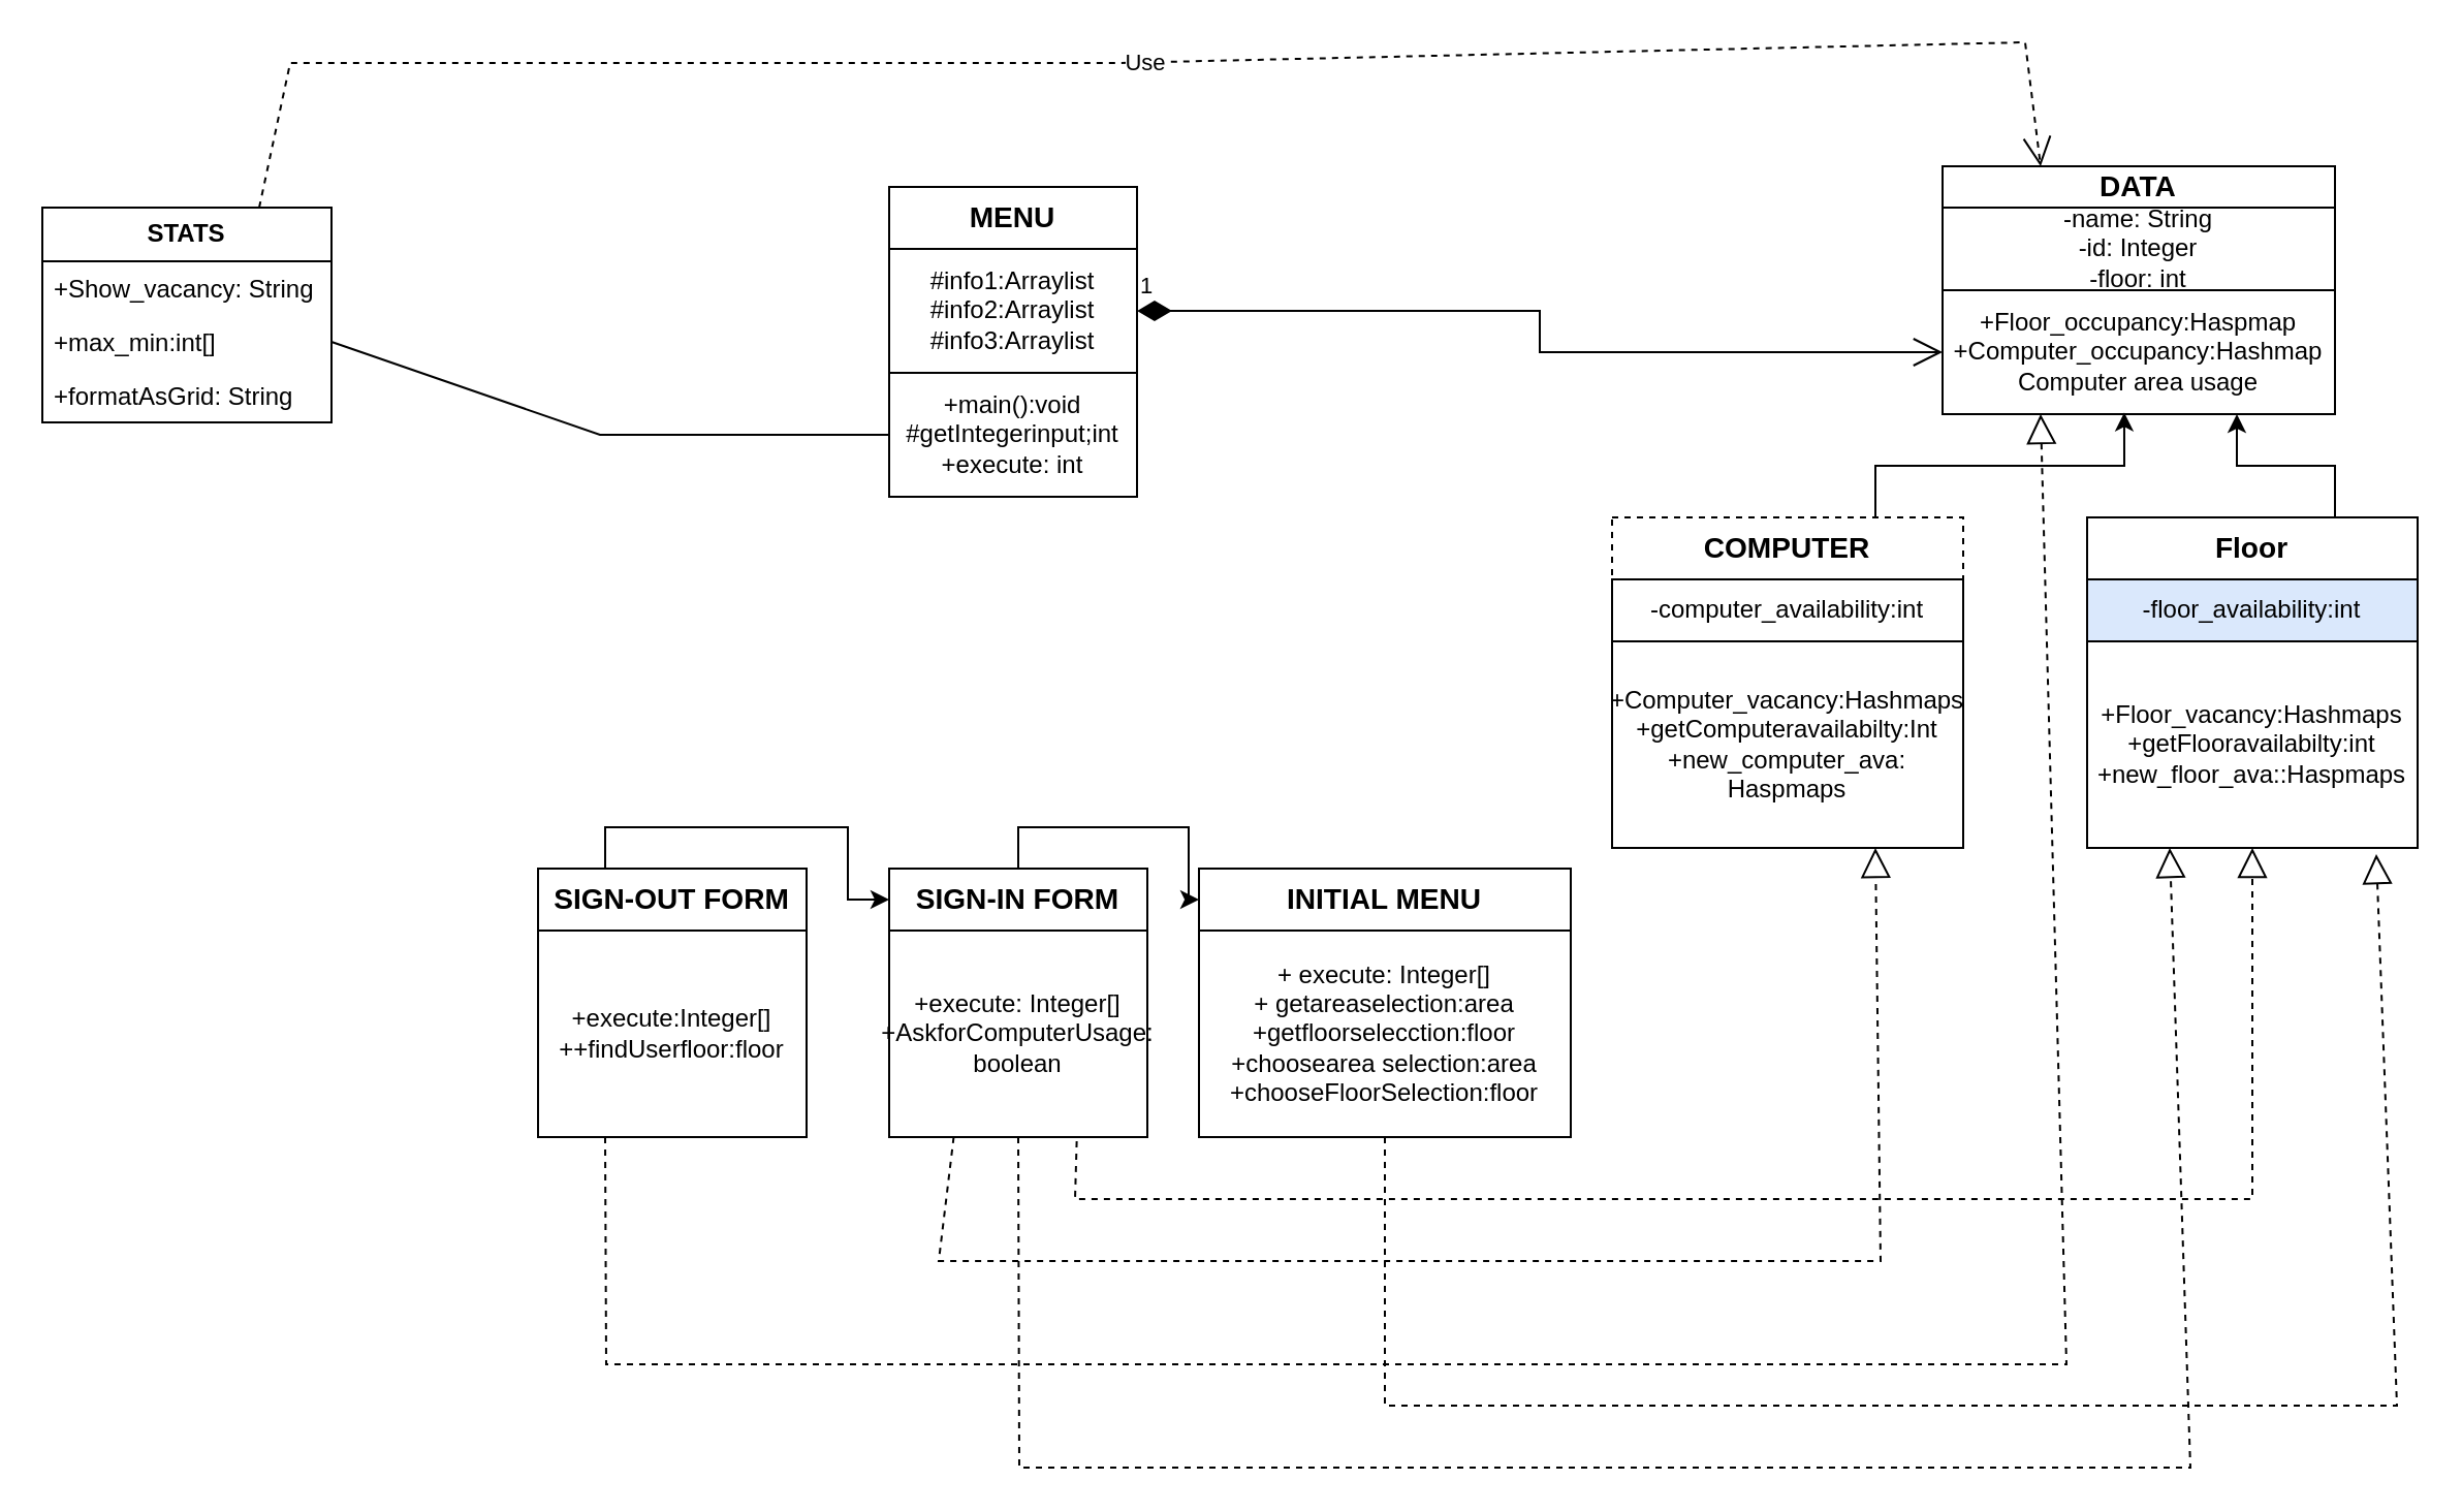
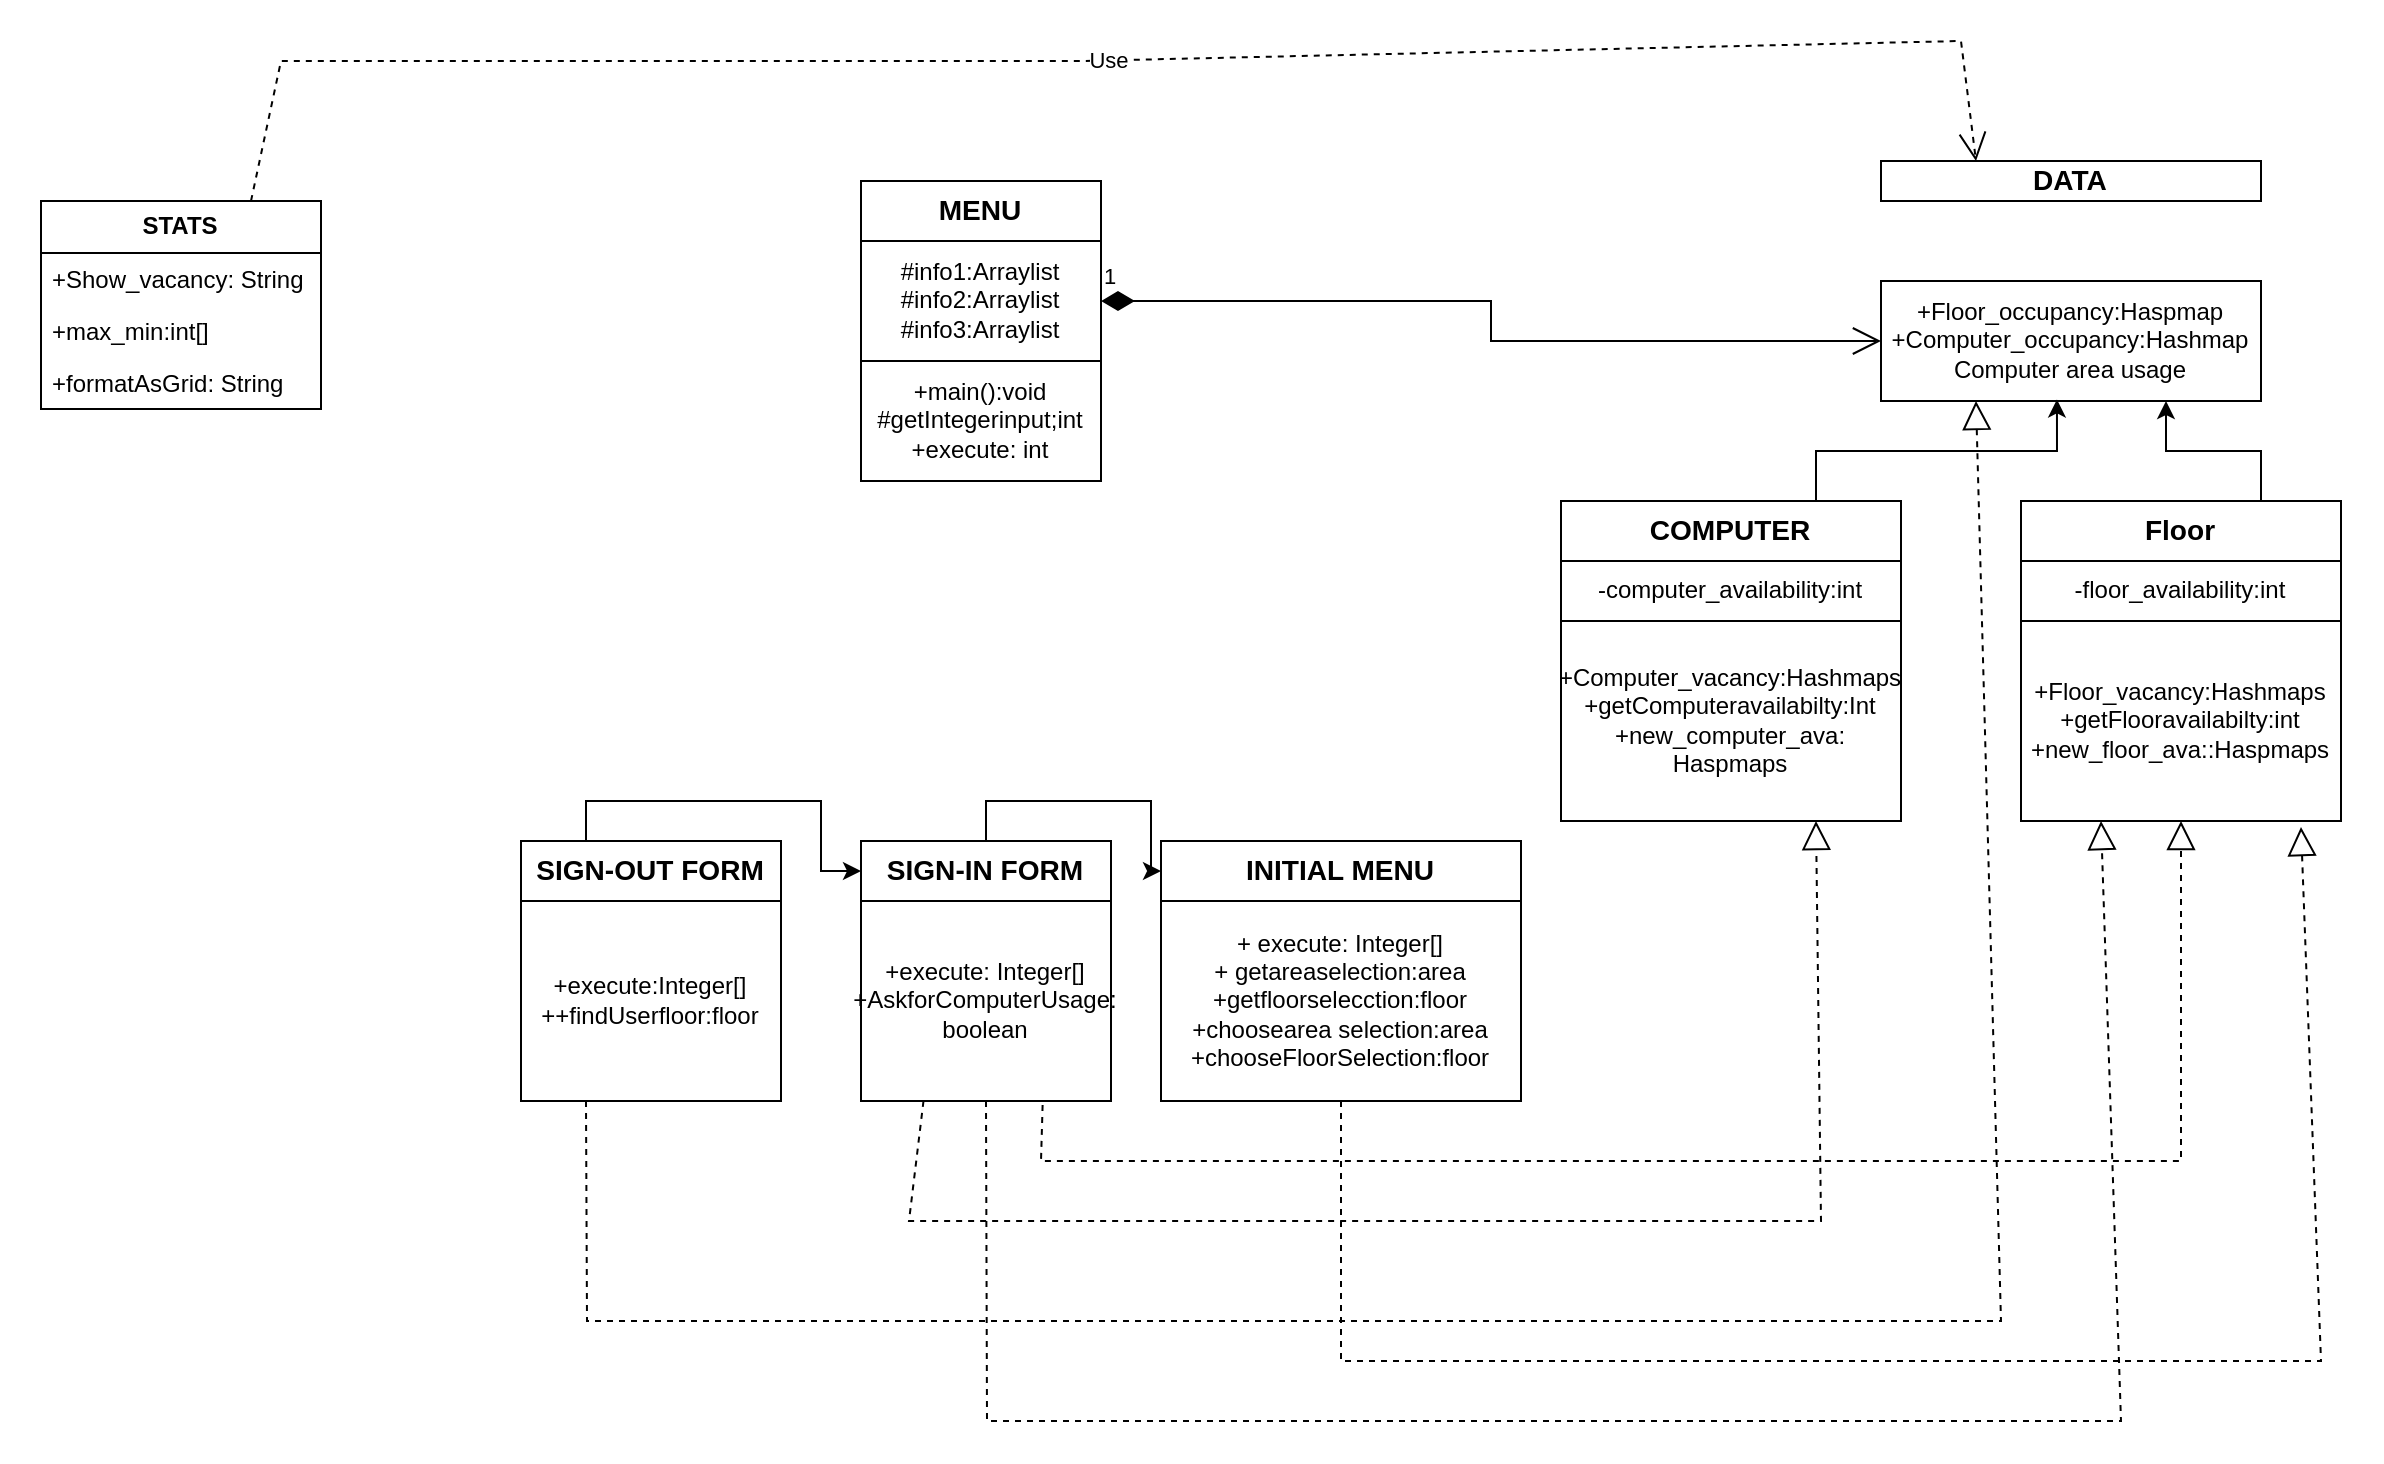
- <mxCell id="18" value="-name: String&lt;div&gt;-id: Integer&lt;/div&gt;&lt;div&gt;-floor: int&lt;/div&gt;" style="rounded=0;whiteSpace=wrap;html=1;" vertex="1" parent="1"><mxGeometry x="940" y="100" width="190" height="40" as="geometry" /></mxCell>
- <mxCell id="26" value="" style="endArrow=none;html=1;rounded=0;exitX=1;exitY=0.5;exitDx=0;exitDy=0;entryX=0;entryY=0.5;entryDx=0;entryDy=0;" edge="1" parent="1" source="24" target="2"><mxGeometry width="50" height="50" relative="1" as="geometry"><mxPoint x="490" y="230" as="sourcePoint" /><mxPoint x="540" y="180" as="targetPoint" /><Array as="points"><mxPoint x="290" y="210" /></Array></mxGeometry></mxCell>
- <mxCell id="11" value="&lt;h3&gt;COMPUTER&lt;/h3&gt;" style="html=1;whiteSpace=wrap;dashed=1;" parent="1" vertex="1"><mxGeometry x="780" y="250" width="170" height="30" as="geometry" /></mxCell>
+ <mxCell id="11" value="&lt;h3&gt;COMPUTER&lt;/h3&gt;" style="html=1;whiteSpace=wrap;" parent="1" vertex="1"><mxGeometry x="780" y="250" width="170" height="30" as="geometry" /></mxCell>
- <mxCell id="17" value="-floor_availability:int" style="rounded=0;whiteSpace=wrap;html=1;fillColor=#dae8fc;" vertex="1" parent="1"><mxGeometry x="1010" y="280" width="160" height="30" as="geometry" /></mxCell>
+ <mxCell id="17" value="-floor_availability:int" style="rounded=0;whiteSpace=wrap;html=1;" vertex="1" parent="1"><mxGeometry x="1010" y="280" width="160" height="30" as="geometry" /></mxCell>
